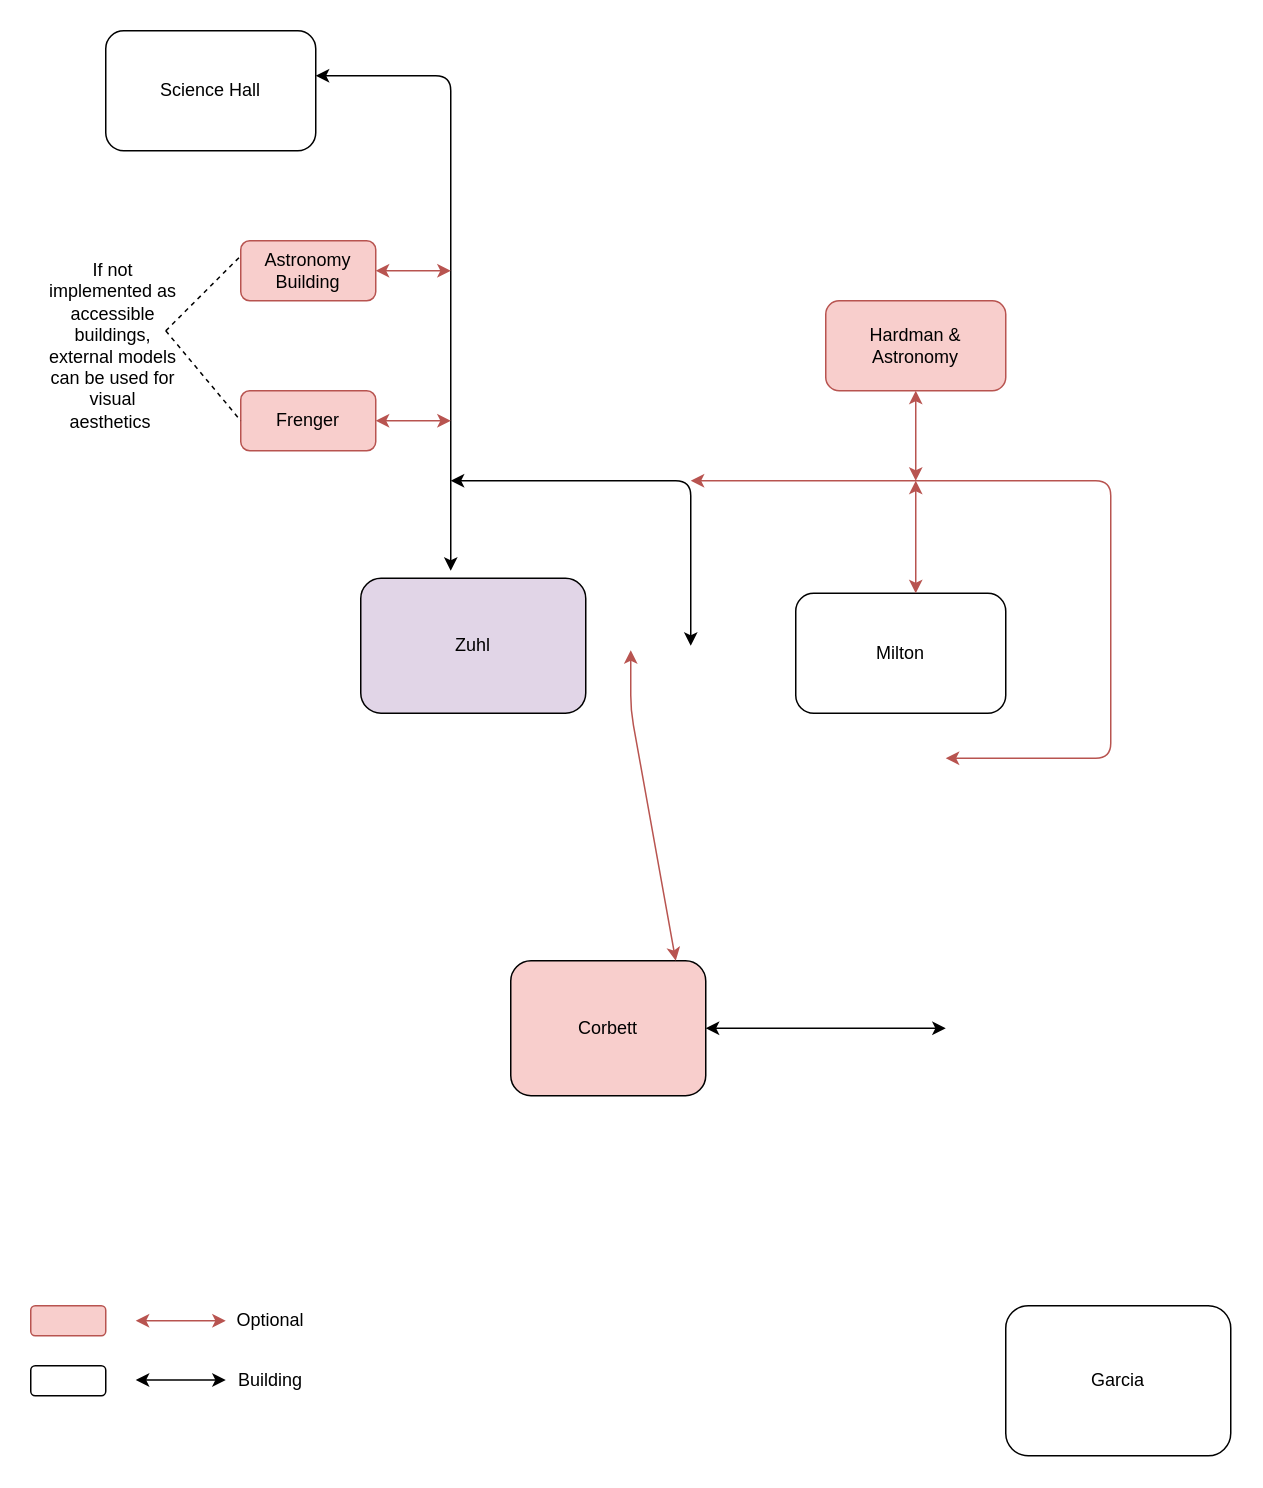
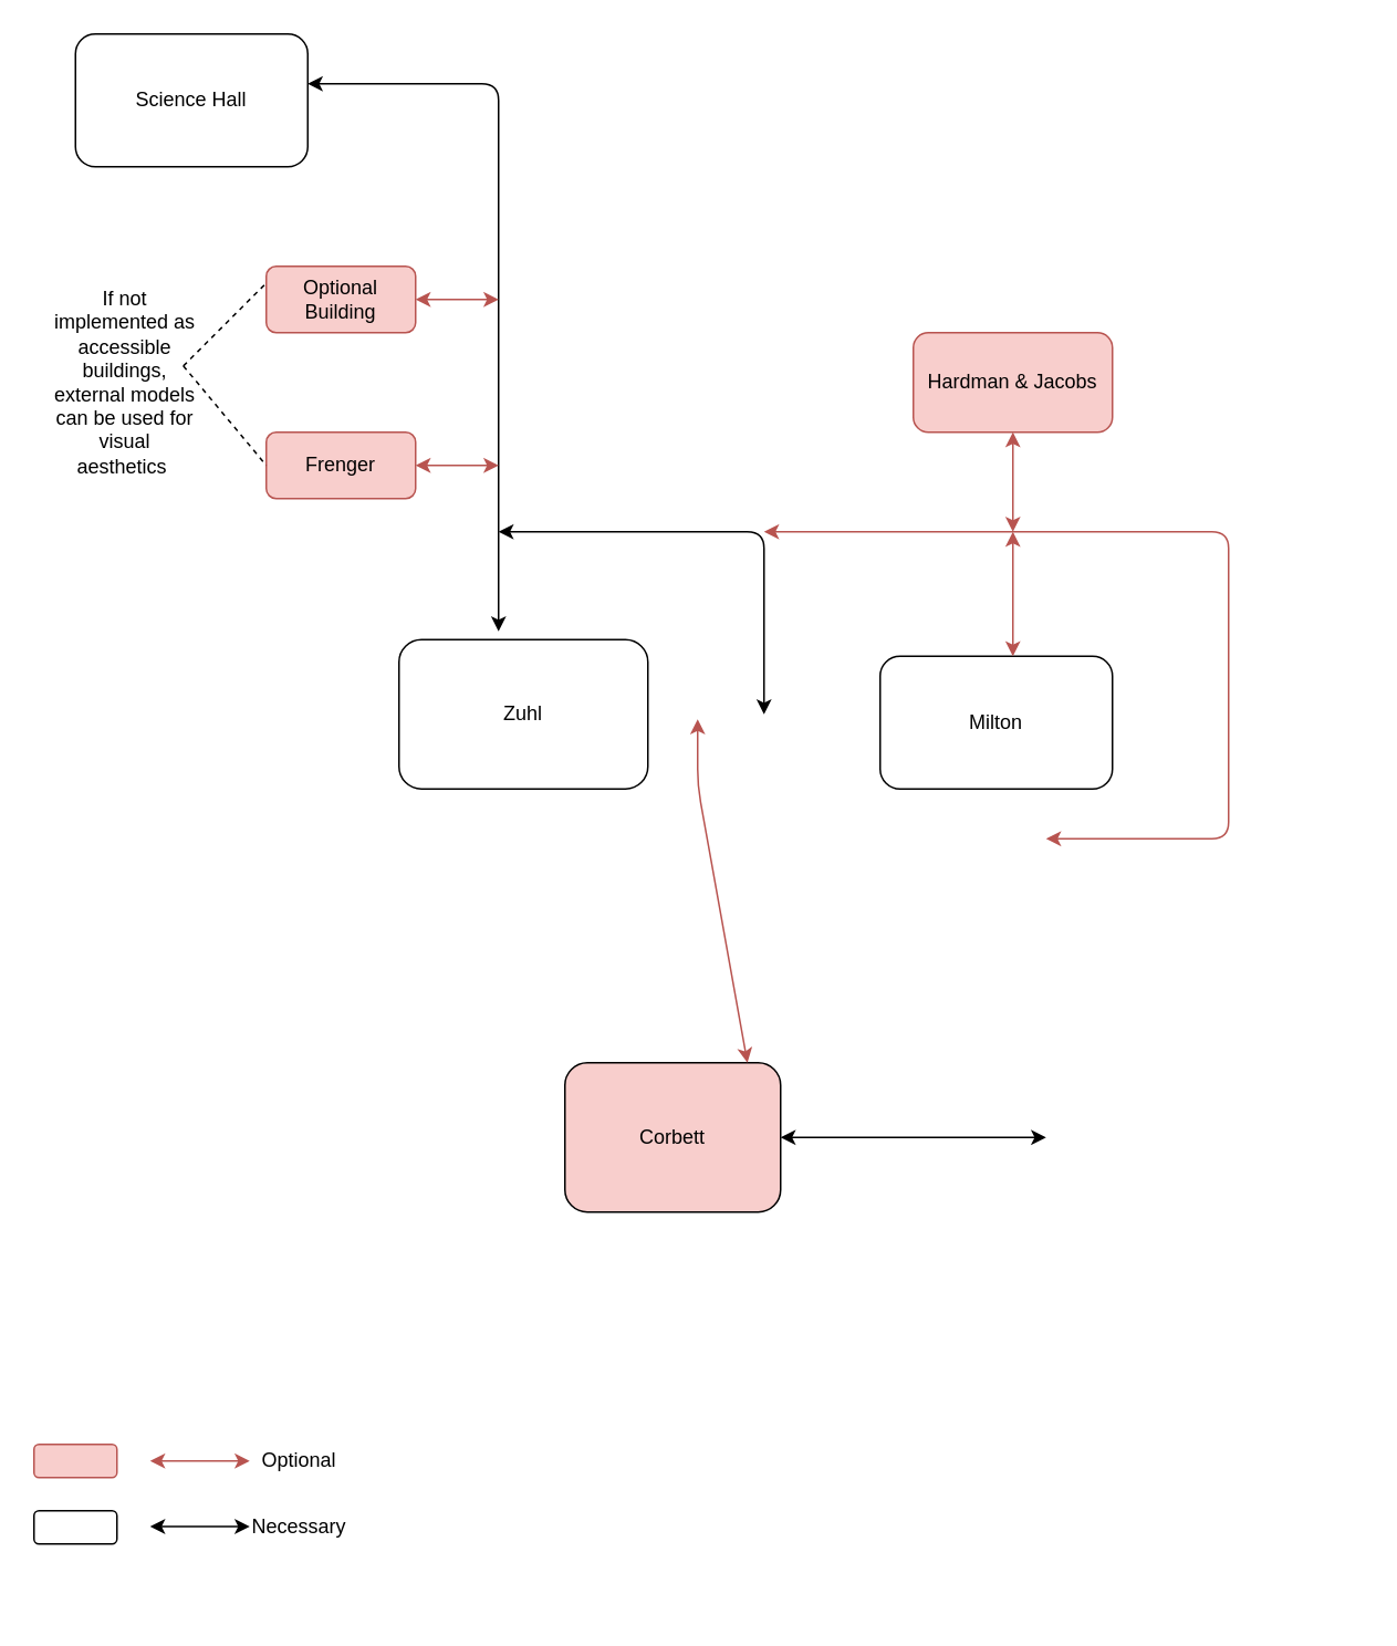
- <mxCell id="5" value="Science Hall&lt;br&gt;" style="rounded=1;whiteSpace=wrap;html=1;" vertex="1" parent="1"><mxGeometry x="70" y="20" width="140" height="80" as="geometry" /></mxCell>
+ <mxCell id="5" value="Science Hall&lt;br&gt;" style="rounded=1;whiteSpace=wrap;html=1;" vertex="1" parent="1"><mxGeometry x="45" y="20" width="140" height="80" as="geometry" /></mxCell>
- <mxCell id="23" value="Astronomy Building" style="rounded=1;whiteSpace=wrap;html=1;fillColor=#f8cecc;strokeColor=#b85450;" vertex="1" parent="1"><mxGeometry x="160" y="160" width="90" height="40" as="geometry" /></mxCell>
+ <mxCell id="23" value="Optional Building" style="rounded=1;whiteSpace=wrap;html=1;fillColor=#f8cecc;strokeColor=#b85450;" vertex="1" parent="1"><mxGeometry x="160" y="160" width="90" height="40" as="geometry" /></mxCell>
- <mxCell id="16" value="Hardman &amp;amp; Astronomy" style="rounded=1;whiteSpace=wrap;html=1;fillColor=#f8cecc;strokeColor=#b85450;" vertex="1" parent="1"><mxGeometry x="550" y="200" width="120" height="60" as="geometry" /></mxCell>
+ <mxCell id="16" value="Hardman &amp;amp; Jacobs" style="rounded=1;whiteSpace=wrap;html=1;fillColor=#f8cecc;strokeColor=#b85450;" vertex="1" parent="1"><mxGeometry x="550" y="200" width="120" height="60" as="geometry" /></mxCell>
- <mxCell id="6" value="Zuhl" style="rounded=1;whiteSpace=wrap;html=1;fillColor=#e1d5e7;" vertex="1" parent="1"><mxGeometry x="240" y="385" width="150" height="90" as="geometry" /></mxCell>
+ <mxCell id="6" value="Zuhl" style="rounded=1;whiteSpace=wrap;html=1;" vertex="1" parent="1"><mxGeometry x="240" y="385" width="150" height="90" as="geometry" /></mxCell>
- <mxCell id="15" value="Building&lt;br&gt;" style="text;html=1;strokeColor=none;fillColor=none;align=center;verticalAlign=middle;whiteSpace=wrap;rounded=0;" vertex="1" parent="1"><mxGeometry x="150" y="910" width="60" height="20" as="geometry" /></mxCell>
+ <mxCell id="15" value="Necessary&lt;br&gt;" style="text;html=1;strokeColor=none;fillColor=none;align=center;verticalAlign=middle;whiteSpace=wrap;rounded=0;" vertex="1" parent="1"><mxGeometry x="150" y="910" width="60" height="20" as="geometry" /></mxCell>
- <mxCell id="2" value="Garcia" style="rounded=1;whiteSpace=wrap;html=1;" vertex="1" parent="1"><mxGeometry x="670" y="870" width="150" height="100" as="geometry" /></mxCell>
